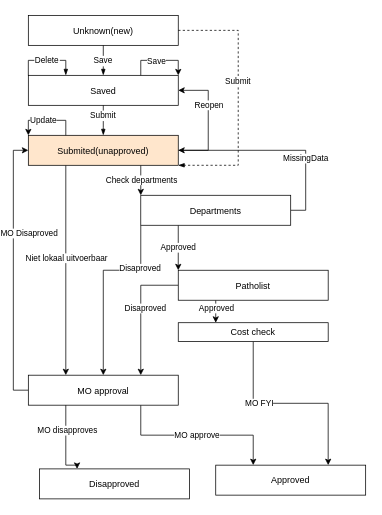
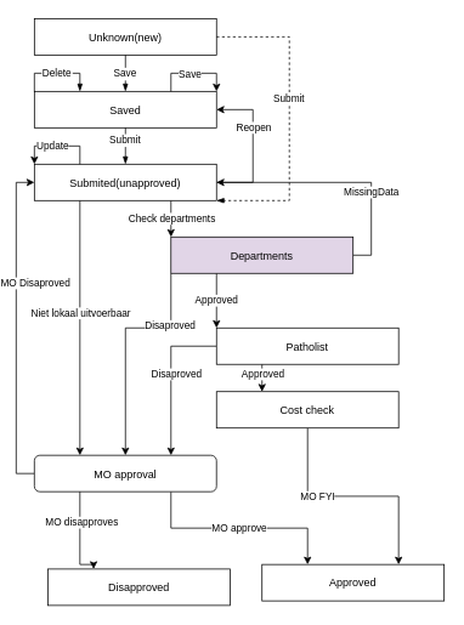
- <mxCell id="10" value="Submited(unapproved)" style="label,whiteSpace=wrap,html=1,sharp=1;fillColor=#ffe6cc;" parent="1" vertex="1"><mxGeometry x="20" y="180" width="200" height="40" as="geometry" /></mxCell>
+ <mxCell id="10" value="Submited(unapproved)" style="label,whiteSpace=wrap,html=1,sharp=1" parent="1" vertex="1"><mxGeometry x="20" y="180" width="200" height="40" as="geometry" /></mxCell>
- <mxCell id="28" value="Departments" style="label,whiteSpace=wrap,html=1,sharp=1" parent="1" vertex="1"><mxGeometry x="170" y="260" width="200" height="40" as="geometry" /></mxCell>
+ <mxCell id="28" value="Departments" style="label,whiteSpace=wrap,html=1,sharp=1;fillColor=#e1d5e7;" parent="1" vertex="1"><mxGeometry x="170" y="260" width="200" height="40" as="geometry" /></mxCell>
- <mxCell id="31" value="Cost check" style="label,whiteSpace=wrap,html=1,sharp=1" parent="1" vertex="1"><mxGeometry x="220" y="430" width="200" height="25" as="geometry" /></mxCell>
+ <mxCell id="31" value="Cost check" style="label,whiteSpace=wrap,html=1,sharp=1" parent="1" vertex="1"><mxGeometry x="220" y="430" width="200" height="40" as="geometry" /></mxCell>
- <mxCell id="22" value="MO approval" style="label,whiteSpace=wrap,html=1,sharp=1" parent="1" vertex="1"><mxGeometry x="20" y="500" width="200" height="40" as="geometry" /></mxCell>
+ <mxCell id="22" value="MO approval" style="label,whiteSpace=wrap,html=1,sharp=1;rounded=1;" parent="1" vertex="1"><mxGeometry x="20" y="500" width="200" height="40" as="geometry" /></mxCell>
